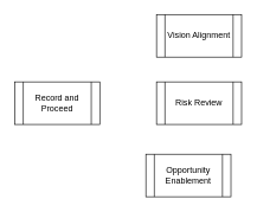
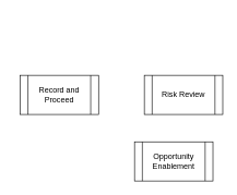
- <mxCell id="3" value="Vision Alignment" style="shape=process;whiteSpace=wrap;html=1;backgroundOutline=1;" parent="1" vertex="1"><mxGeometry x="220" y="20" width="120" height="60" as="geometry" /></mxCell>
- <mxCell id="2" value="Record and Proceed" style="shape=process;whiteSpace=wrap;html=1;backgroundOutline=1;" parent="1" vertex="1"><mxGeometry x="20" y="115" width="120" height="60" as="geometry" /></mxCell>
+ <mxCell id="2" value="Record and Proceed" style="shape=process;whiteSpace=wrap;html=1;backgroundOutline=1;" parent="1" vertex="1"><mxGeometry x="30" y="115" width="120" height="60" as="geometry" /></mxCell>
